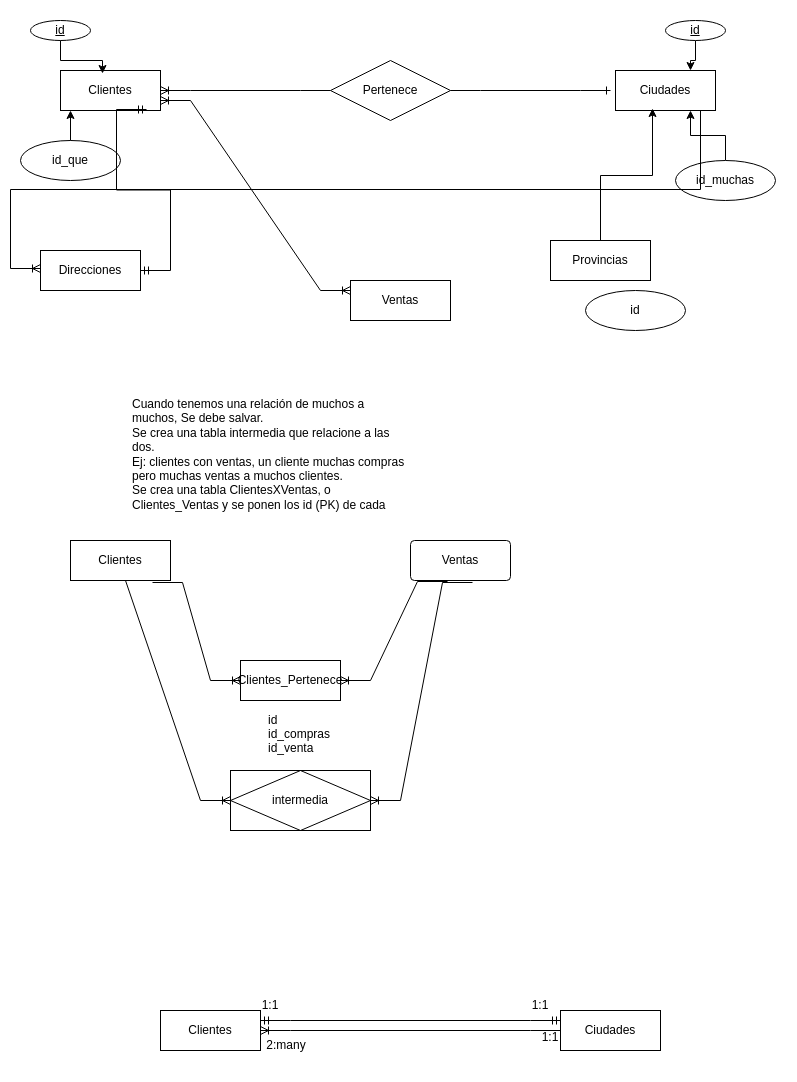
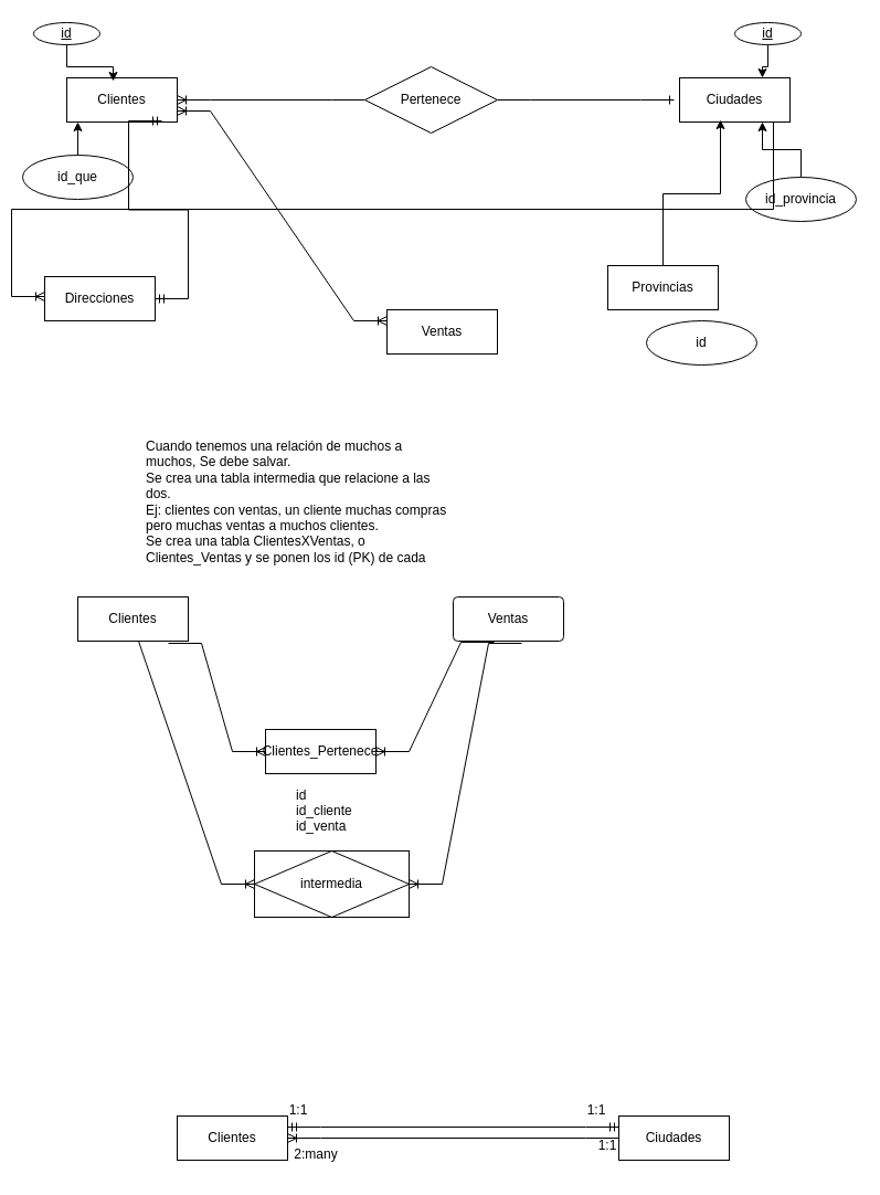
- <mxCell id="11" value="id_muchas" style="ellipse;whiteSpace=wrap;html=1;align=center;" vertex="1" parent="1"><mxGeometry x="675" y="160" width="100" height="40" as="geometry" /></mxCell>
+ <mxCell id="11" value="id_provincia" style="ellipse;whiteSpace=wrap;html=1;align=center;" vertex="1" parent="1"><mxGeometry x="675" y="160" width="100" height="40" as="geometry" /></mxCell>
- <mxCell id="32" value="id&#10;id_compras&#10;id_venta&#10;" style="shape=partialRectangle;connectable=0;fillColor=none;top=0;left=0;bottom=0;right=0;align=left;spacingLeft=6;overflow=hidden;" vertex="1" parent="30"><mxGeometry x="30" width="150" height="60" as="geometry"><mxRectangle width="150" height="60" as="alternateBounds" /></mxGeometry></mxCell>
+ <mxCell id="32" value="id&#10;id_cliente&#10;id_venta&#10;" style="shape=partialRectangle;connectable=0;fillColor=none;top=0;left=0;bottom=0;right=0;align=left;spacingLeft=6;overflow=hidden;" vertex="1" parent="30"><mxGeometry x="30" width="150" height="60" as="geometry"><mxRectangle width="150" height="60" as="alternateBounds" /></mxGeometry></mxCell>
